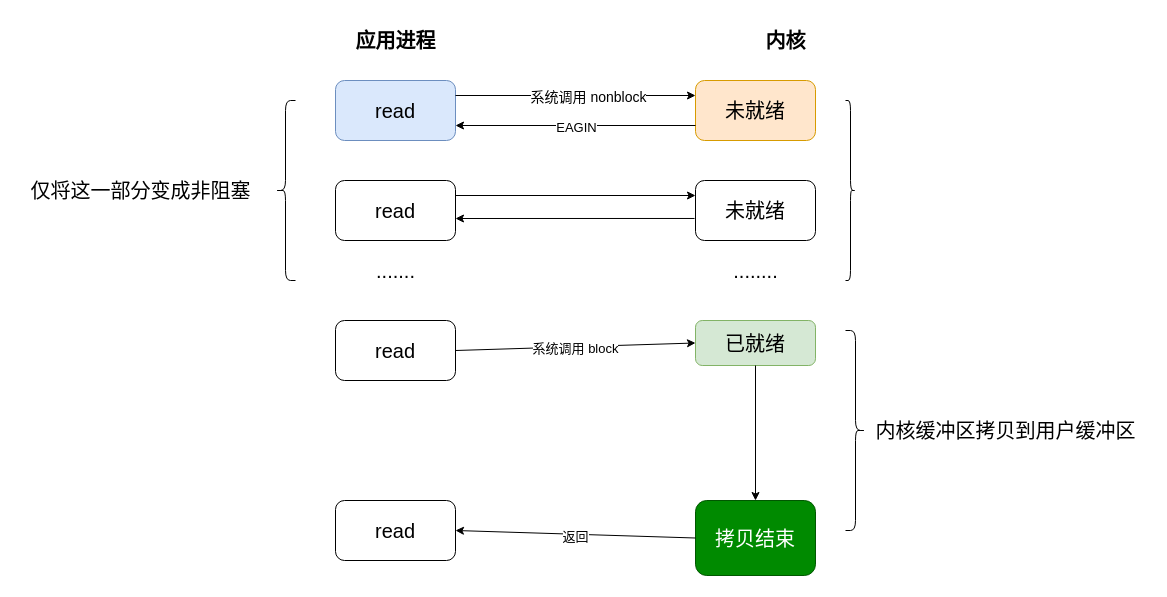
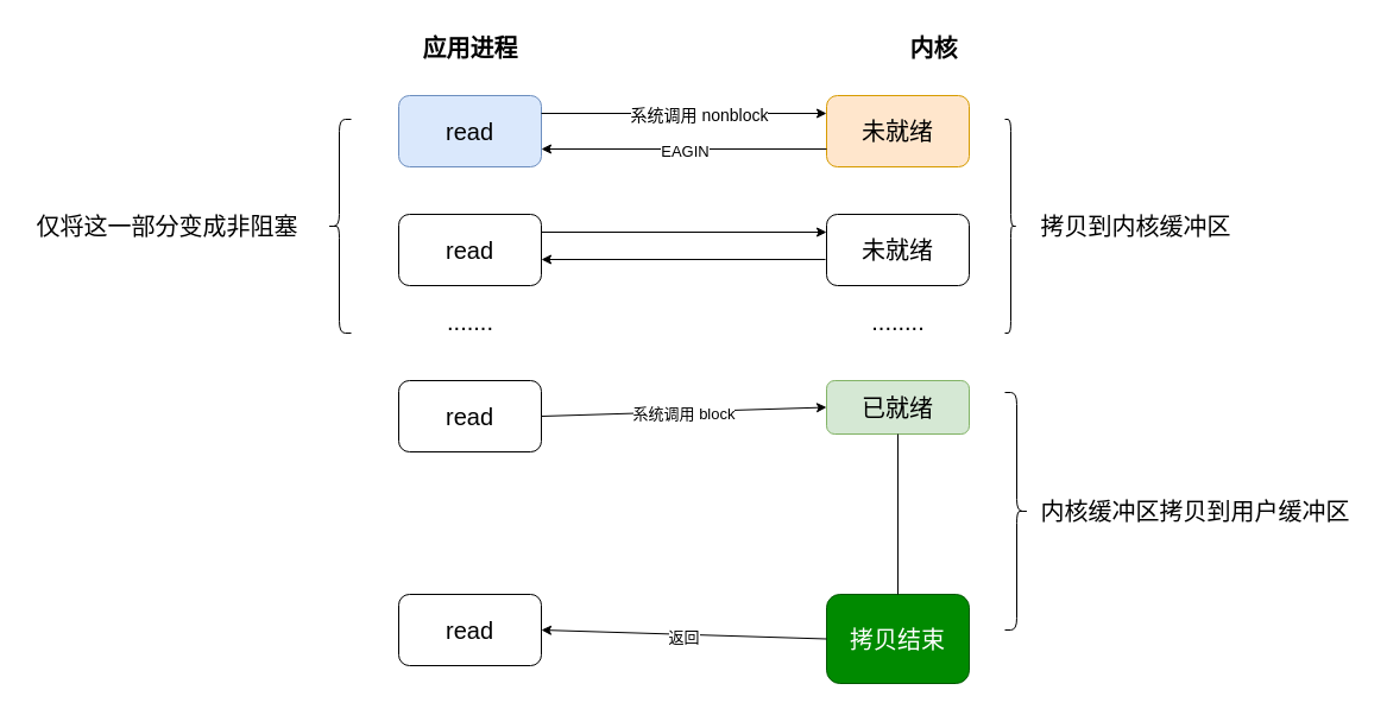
+ <mxCell id="17" value="拷贝到内核缓冲区" style="text;html=1;align=center;verticalAlign=middle;resizable=0;points=[];autosize=1;strokeColor=none;fillColor=none;fontSize=20;" vertex="1" parent="1"><mxGeometry x="865" y="170" width="180" height="40" as="geometry" /></mxCell>
- <mxCell id="26" value="" style="endArrow=classic;html=1;rounded=0;fontSize=13;exitX=0.5;exitY=1;exitDx=0;exitDy=0;entryX=0.5;entryY=0;entryDx=0;entryDy=0;" edge="1" parent="1" source="7" target="23"><mxGeometry width="50" height="50" relative="1" as="geometry"><mxPoint x="495" y="370" as="sourcePoint" /><mxPoint x="545" y="320" as="targetPoint" /></mxGeometry></mxCell>
+ <mxCell id="26" value="" style="endArrow=none;html=1;rounded=0;fontSize=13;exitX=0.5;exitY=1;exitDx=0;exitDy=0;entryX=0.5;entryY=0;entryDx=0;entryDy=0;" edge="1" parent="1" source="7" target="23"><mxGeometry width="50" height="50" relative="1" as="geometry"><mxPoint x="495" y="370" as="sourcePoint" /><mxPoint x="545" y="320" as="targetPoint" /></mxGeometry></mxCell>
